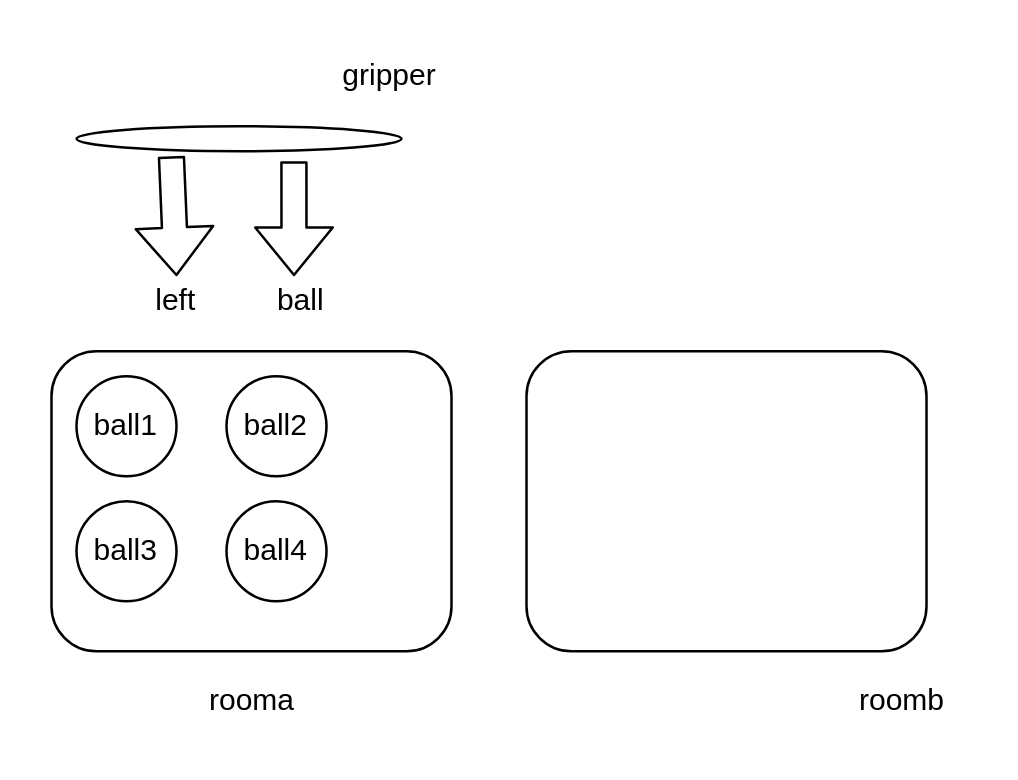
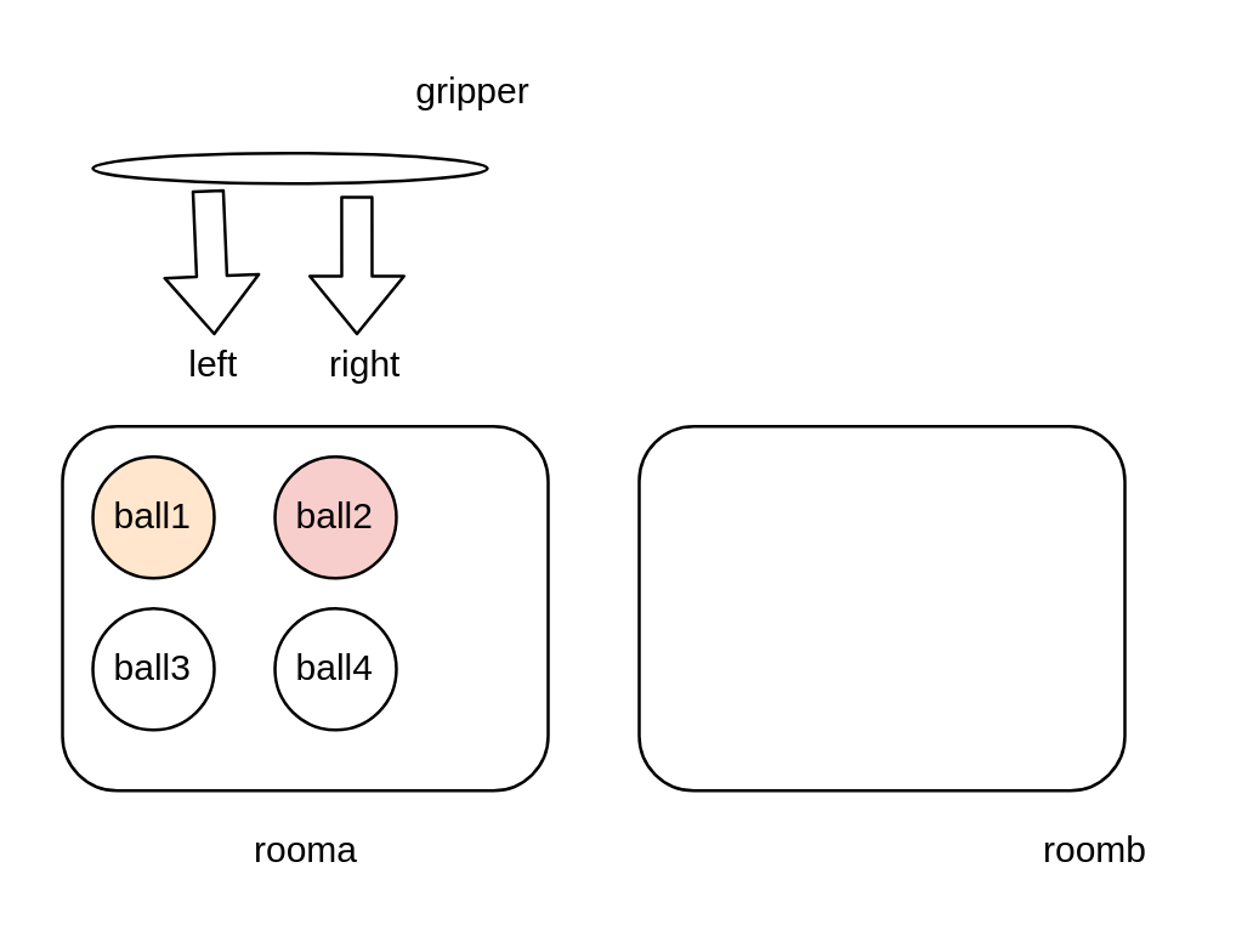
- <mxCell id="6" value="ball" style="text;html=1;strokeColor=none;fillColor=none;align=center;verticalAlign=middle;whiteSpace=wrap;rounded=0;" vertex="1" parent="1"><mxGeometry x="100" y="110" width="40" height="20" as="geometry" /></mxCell>
+ <mxCell id="6" value="right" style="text;html=1;strokeColor=none;fillColor=none;align=center;verticalAlign=middle;whiteSpace=wrap;rounded=0;" vertex="1" parent="1"><mxGeometry x="100" y="110" width="40" height="20" as="geometry" /></mxCell>
- <mxCell id="8" value="ball1" style="ellipse;whiteSpace=wrap;html=1;aspect=fixed;" vertex="1" parent="1"><mxGeometry x="30" y="150" width="40" height="40" as="geometry" /></mxCell>
+ <mxCell id="8" value="ball1" style="ellipse;whiteSpace=wrap;html=1;aspect=fixed;fillColor=#ffe6cc;" vertex="1" parent="1"><mxGeometry x="30" y="150" width="40" height="40" as="geometry" /></mxCell>
- <mxCell id="9" value="ball2" style="ellipse;whiteSpace=wrap;html=1;aspect=fixed;" vertex="1" parent="1"><mxGeometry x="90" y="150" width="40" height="40" as="geometry" /></mxCell>
+ <mxCell id="9" value="ball2" style="ellipse;whiteSpace=wrap;html=1;aspect=fixed;fillColor=#f8cecc;" vertex="1" parent="1"><mxGeometry x="90" y="150" width="40" height="40" as="geometry" /></mxCell>
